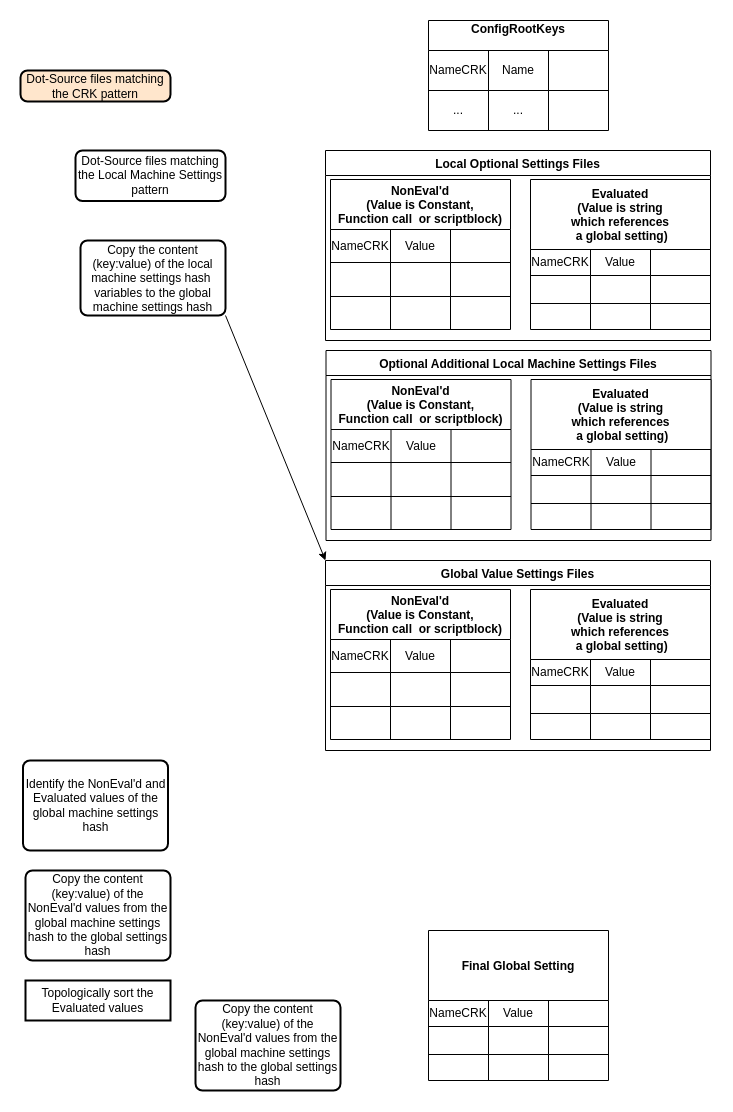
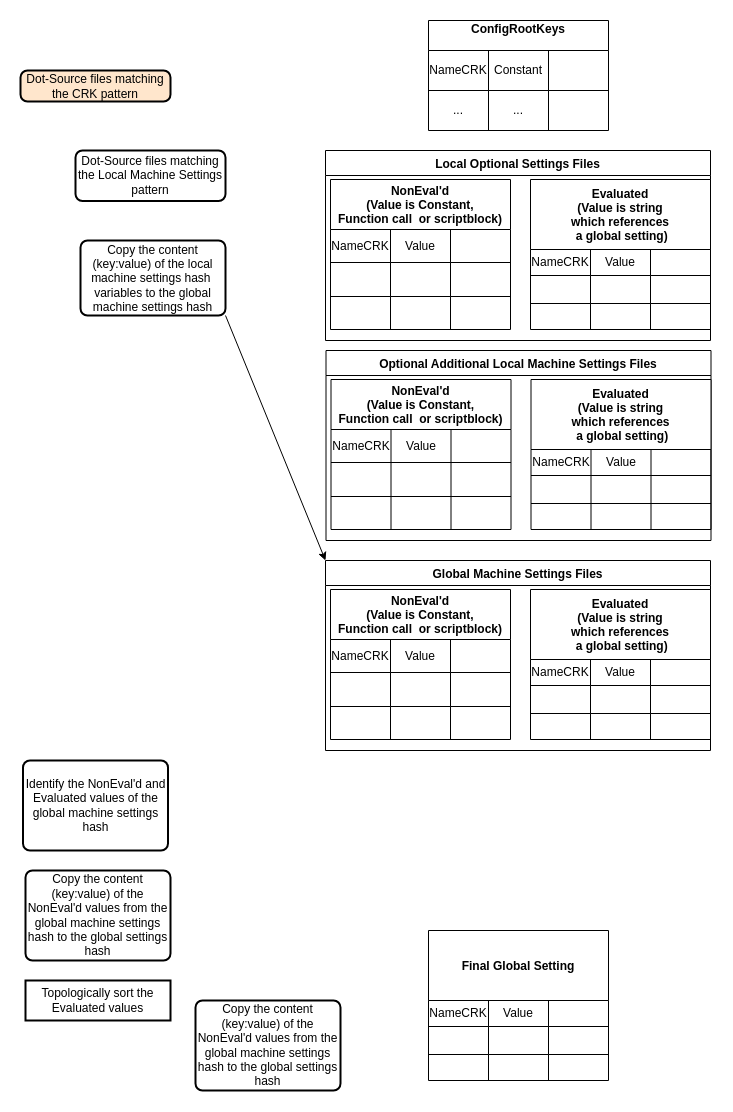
- <mxCell id="5" value="Name" style="shape=partialRectangle;html=1;whiteSpace=wrap;connectable=0;fillColor=none;top=0;left=0;bottom=0;right=0;overflow=hidden;pointerEvents=1;" parent="3" vertex="1"><mxGeometry x="60" width="60" height="40" as="geometry"><mxRectangle width="60" height="40" as="alternateBounds" /></mxGeometry></mxCell>
+ <mxCell id="5" value="Constant" style="shape=partialRectangle;html=1;whiteSpace=wrap;connectable=0;fillColor=none;top=0;left=0;bottom=0;right=0;overflow=hidden;pointerEvents=1;" parent="3" vertex="1"><mxGeometry x="60" width="60" height="40" as="geometry"><mxRectangle width="60" height="40" as="alternateBounds" /></mxGeometry></mxCell>
- <mxCell id="78" value="Global Value Settings Files" style="swimlane;startSize=25;horizontal=1;childLayout=treeLayout;horizontalTree=0;resizable=0;containerType=tree;" vertex="1" parent="1"><mxGeometry x="325" y="560" width="385" height="190" as="geometry" /></mxCell>
+ <mxCell id="78" value="Global Machine Settings Files" style="swimlane;startSize=25;horizontal=1;childLayout=treeLayout;horizontalTree=0;resizable=0;containerType=tree;" vertex="1" parent="1"><mxGeometry x="325" y="560" width="385" height="190" as="geometry" /></mxCell>
